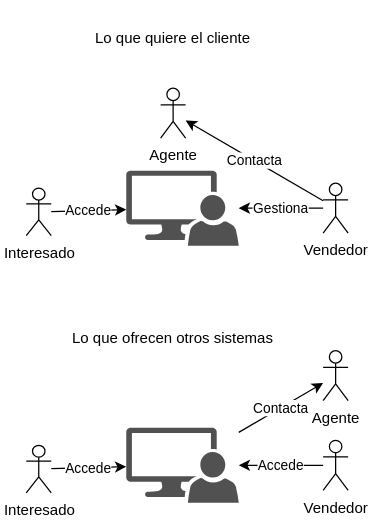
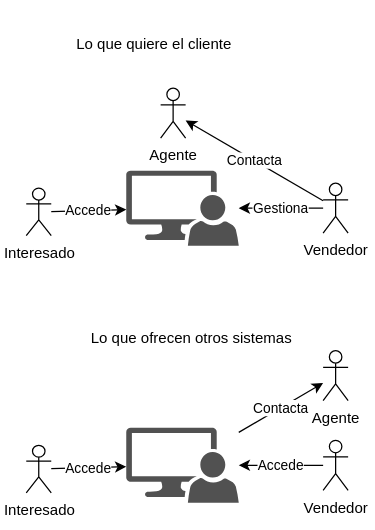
- <mxCell id="17" value="Lo que quiere el cliente" style="text;html=1;strokeColor=none;fillColor=none;align=center;verticalAlign=middle;whiteSpace=wrap;rounded=0;" vertex="1" parent="1"><mxGeometry x="54.25" y="20" width="167.5" height="20" as="geometry" /></mxCell>
+ <mxCell id="17" value="Lo que quiere el cliente" style="text;html=1;strokeColor=none;fillColor=none;align=center;verticalAlign=middle;whiteSpace=wrap;rounded=0;" vertex="1" parent="1"><mxGeometry x="39.25" y="25" width="167.5" height="20" as="geometry" /></mxCell>
- <mxCell id="16" value="Lo que ofrecen otros sistemas" style="text;html=1;strokeColor=none;fillColor=none;align=center;verticalAlign=middle;whiteSpace=wrap;rounded=0;" vertex="1" parent="1"><mxGeometry x="54.25" y="260" width="167.5" height="20" as="geometry" /></mxCell>
+ <mxCell id="16" value="Lo que ofrecen otros sistemas" style="text;html=1;strokeColor=none;fillColor=none;align=center;verticalAlign=middle;whiteSpace=wrap;rounded=0;" vertex="1" parent="1"><mxGeometry x="69.25" y="260" width="167.5" height="20" as="geometry" /></mxCell>
